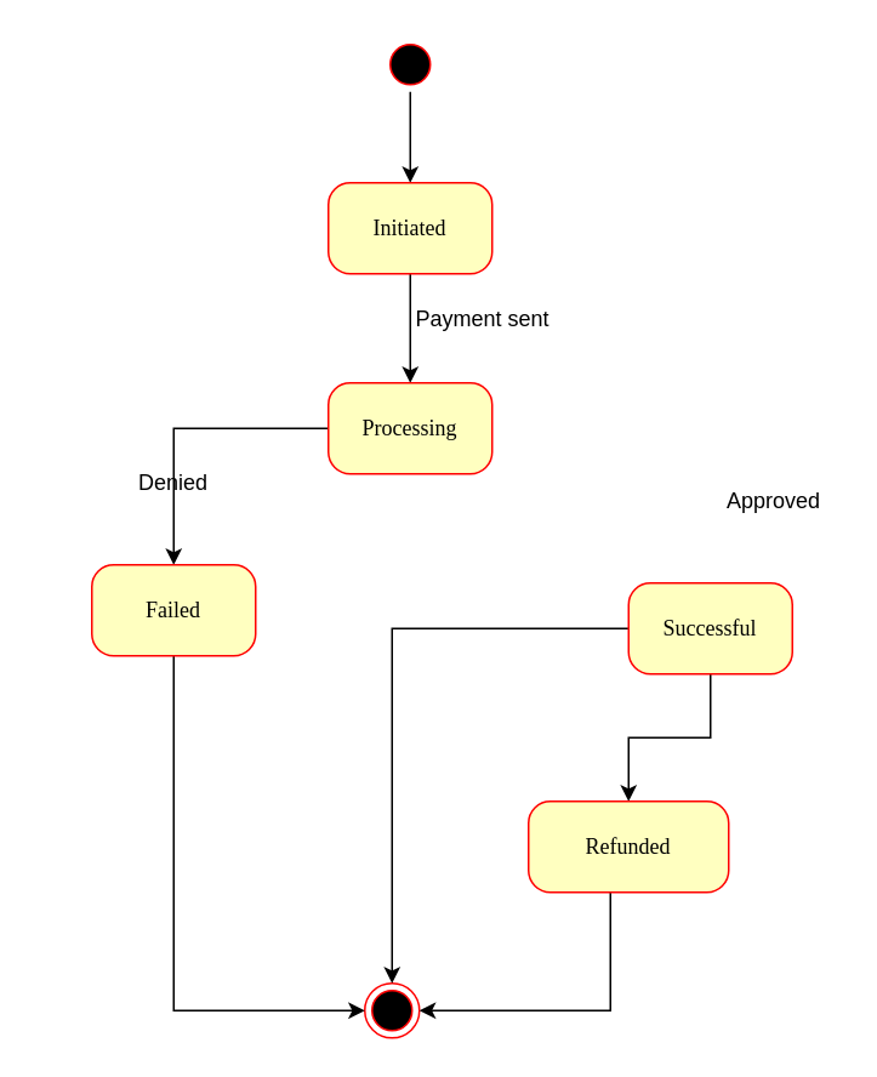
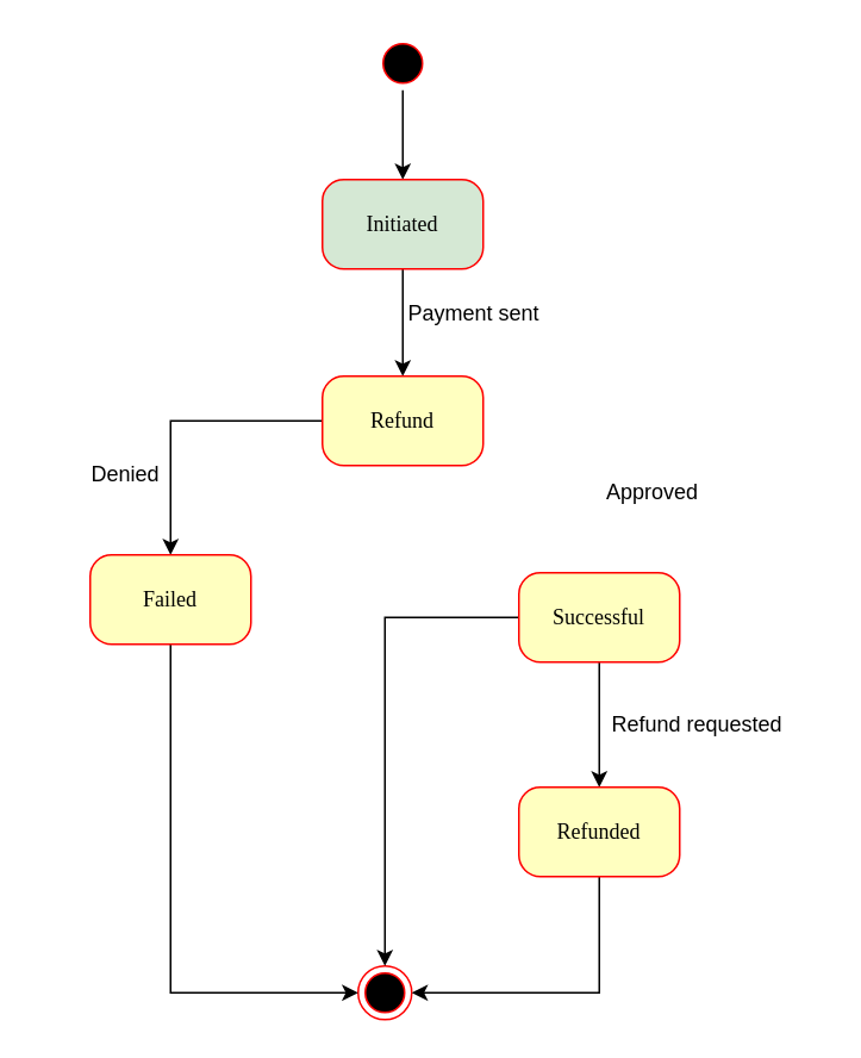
- <mxCell id="5" value="Initiated" style="rounded=1;whiteSpace=wrap;html=1;arcSize=24;fillColor=#ffffc0;strokeColor=#ff0000;shadow=0;comic=0;labelBackgroundColor=none;fontFamily=Verdana;fontSize=12;fontColor=#000000;align=center;" vertex="1" parent="1"><mxGeometry x="180" y="100" width="90" height="50" as="geometry" /></mxCell>
+ <mxCell id="5" value="Initiated" style="rounded=1;whiteSpace=wrap;html=1;arcSize=24;fillColor=#d5e8d4;strokeColor=#ff0000;shadow=0;comic=0;labelBackgroundColor=none;fontFamily=Verdana;fontSize=12;fontColor=#000000;align=center;" vertex="1" parent="1"><mxGeometry x="180" y="100" width="90" height="50" as="geometry" /></mxCell>
- <mxCell id="8" value="Processing" style="rounded=1;whiteSpace=wrap;html=1;arcSize=24;fillColor=#ffffc0;strokeColor=#ff0000;shadow=0;comic=0;labelBackgroundColor=none;fontFamily=Verdana;fontSize=12;fontColor=#000000;align=center;" vertex="1" parent="1"><mxGeometry x="180" y="210" width="90" height="50" as="geometry" /></mxCell>
+ <mxCell id="8" value="Refund" style="rounded=1;whiteSpace=wrap;html=1;arcSize=24;fillColor=#ffffc0;strokeColor=#ff0000;shadow=0;comic=0;labelBackgroundColor=none;fontFamily=Verdana;fontSize=12;fontColor=#000000;align=center;" vertex="1" parent="1"><mxGeometry x="180" y="210" width="90" height="50" as="geometry" /></mxCell>
- <mxCell id="19" value="Denied" style="text;html=1;align=center;verticalAlign=middle;whiteSpace=wrap;rounded=0;" vertex="1" parent="1"><mxGeometry x="45" y="250" width="100" height="30" as="geometry" /></mxCell>
+ <mxCell id="19" value="Denied" style="text;html=1;align=center;verticalAlign=middle;whiteSpace=wrap;rounded=0;" vertex="1" parent="1"><mxGeometry x="20" y="250" width="100" height="30" as="geometry" /></mxCell>
- <mxCell id="15" value="Approved " style="text;html=1;align=center;verticalAlign=middle;whiteSpace=wrap;rounded=0;" vertex="1" parent="1"><mxGeometry x="380" y="260" width="90" height="30" as="geometry" /></mxCell>
+ <mxCell id="15" value="Approved " style="text;html=1;align=center;verticalAlign=middle;whiteSpace=wrap;rounded=0;" vertex="1" parent="1"><mxGeometry x="320" y="260" width="90" height="30" as="geometry" /></mxCell>
- <mxCell id="14" value="Successful" style="rounded=1;whiteSpace=wrap;html=1;arcSize=24;fillColor=#ffffc0;strokeColor=#ff0000;shadow=0;comic=0;labelBackgroundColor=none;fontFamily=Verdana;fontSize=12;fontColor=#000000;align=center;" vertex="1" parent="1"><mxGeometry x="345" y="320" width="90" height="50" as="geometry" /></mxCell>
+ <mxCell id="14" value="Successful" style="rounded=1;whiteSpace=wrap;html=1;arcSize=24;fillColor=#ffffc0;strokeColor=#ff0000;shadow=0;comic=0;labelBackgroundColor=none;fontFamily=Verdana;fontSize=12;fontColor=#000000;align=center;" vertex="1" parent="1"><mxGeometry x="290" y="320" width="90" height="50" as="geometry" /></mxCell>
+ <mxCell id="16" value="Refund requested" style="text;html=1;align=center;verticalAlign=middle;whiteSpace=wrap;rounded=0;" vertex="1" parent="1"><mxGeometry x="320" y="390" width="140" height="30" as="geometry" /></mxCell>
- <mxCell id="18" value="Refunded" style="rounded=1;whiteSpace=wrap;html=1;arcSize=24;fillColor=#ffffc0;strokeColor=#ff0000;shadow=0;comic=0;labelBackgroundColor=none;fontFamily=Verdana;fontSize=12;fontColor=#000000;align=center;" vertex="1" parent="1"><mxGeometry x="290" y="440" width="110" height="50" as="geometry" /></mxCell>
+ <mxCell id="18" value="Refunded" style="rounded=1;whiteSpace=wrap;html=1;arcSize=24;fillColor=#ffffc0;strokeColor=#ff0000;shadow=0;comic=0;labelBackgroundColor=none;fontFamily=Verdana;fontSize=12;fontColor=#000000;align=center;" vertex="1" parent="1"><mxGeometry x="290" y="440" width="90" height="50" as="geometry" /></mxCell>
